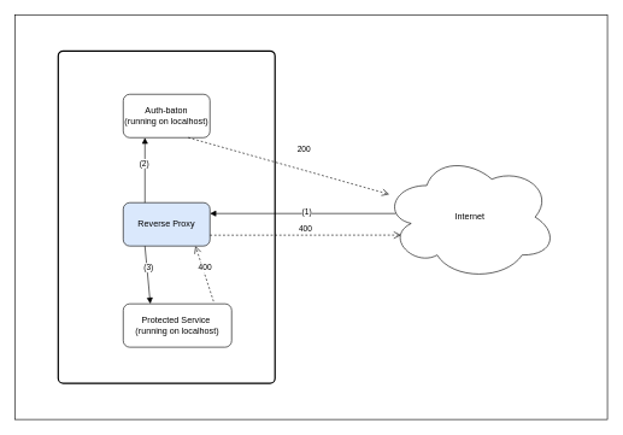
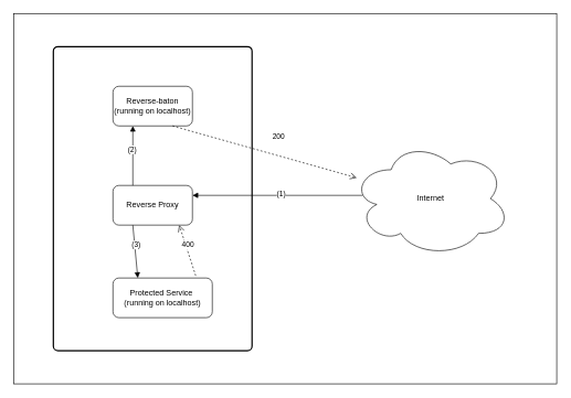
- <mxCell id="4" value="Auth-baton&lt;br&gt;(running on localhost)" style="rounded=1;whiteSpace=wrap;html=1;" parent="1" vertex="1"><mxGeometry x="170" y="130" width="120" height="60" as="geometry" /></mxCell>
+ <mxCell id="4" value="Reverse-baton&lt;br&gt;(running on localhost)" style="rounded=1;whiteSpace=wrap;html=1;" parent="1" vertex="1"><mxGeometry x="170" y="130" width="120" height="60" as="geometry" /></mxCell>
- <mxCell id="6" value="Reverse Proxy" style="rounded=1;whiteSpace=wrap;html=1;fillColor=#dae8fc;" parent="1" vertex="1"><mxGeometry x="170" y="280" width="120" height="60" as="geometry" /></mxCell>
+ <mxCell id="6" value="Reverse Proxy" style="rounded=1;whiteSpace=wrap;html=1;" parent="1" vertex="1"><mxGeometry x="170" y="280" width="120" height="60" as="geometry" /></mxCell>
- <mxCell id="10" value="400" style="html=1;verticalAlign=bottom;endArrow=open;dashed=1;endSize=8;exitX=1;exitY=0.75;exitDx=0;exitDy=0;entryX=0.102;entryY=0.642;entryDx=0;entryDy=0;entryPerimeter=0;" parent="1" source="6" target="16" edge="1"><mxGeometry relative="1" as="geometry"><mxPoint x="290" y="320" as="sourcePoint" /><mxPoint x="540" y="325" as="targetPoint" /></mxGeometry></mxCell>
